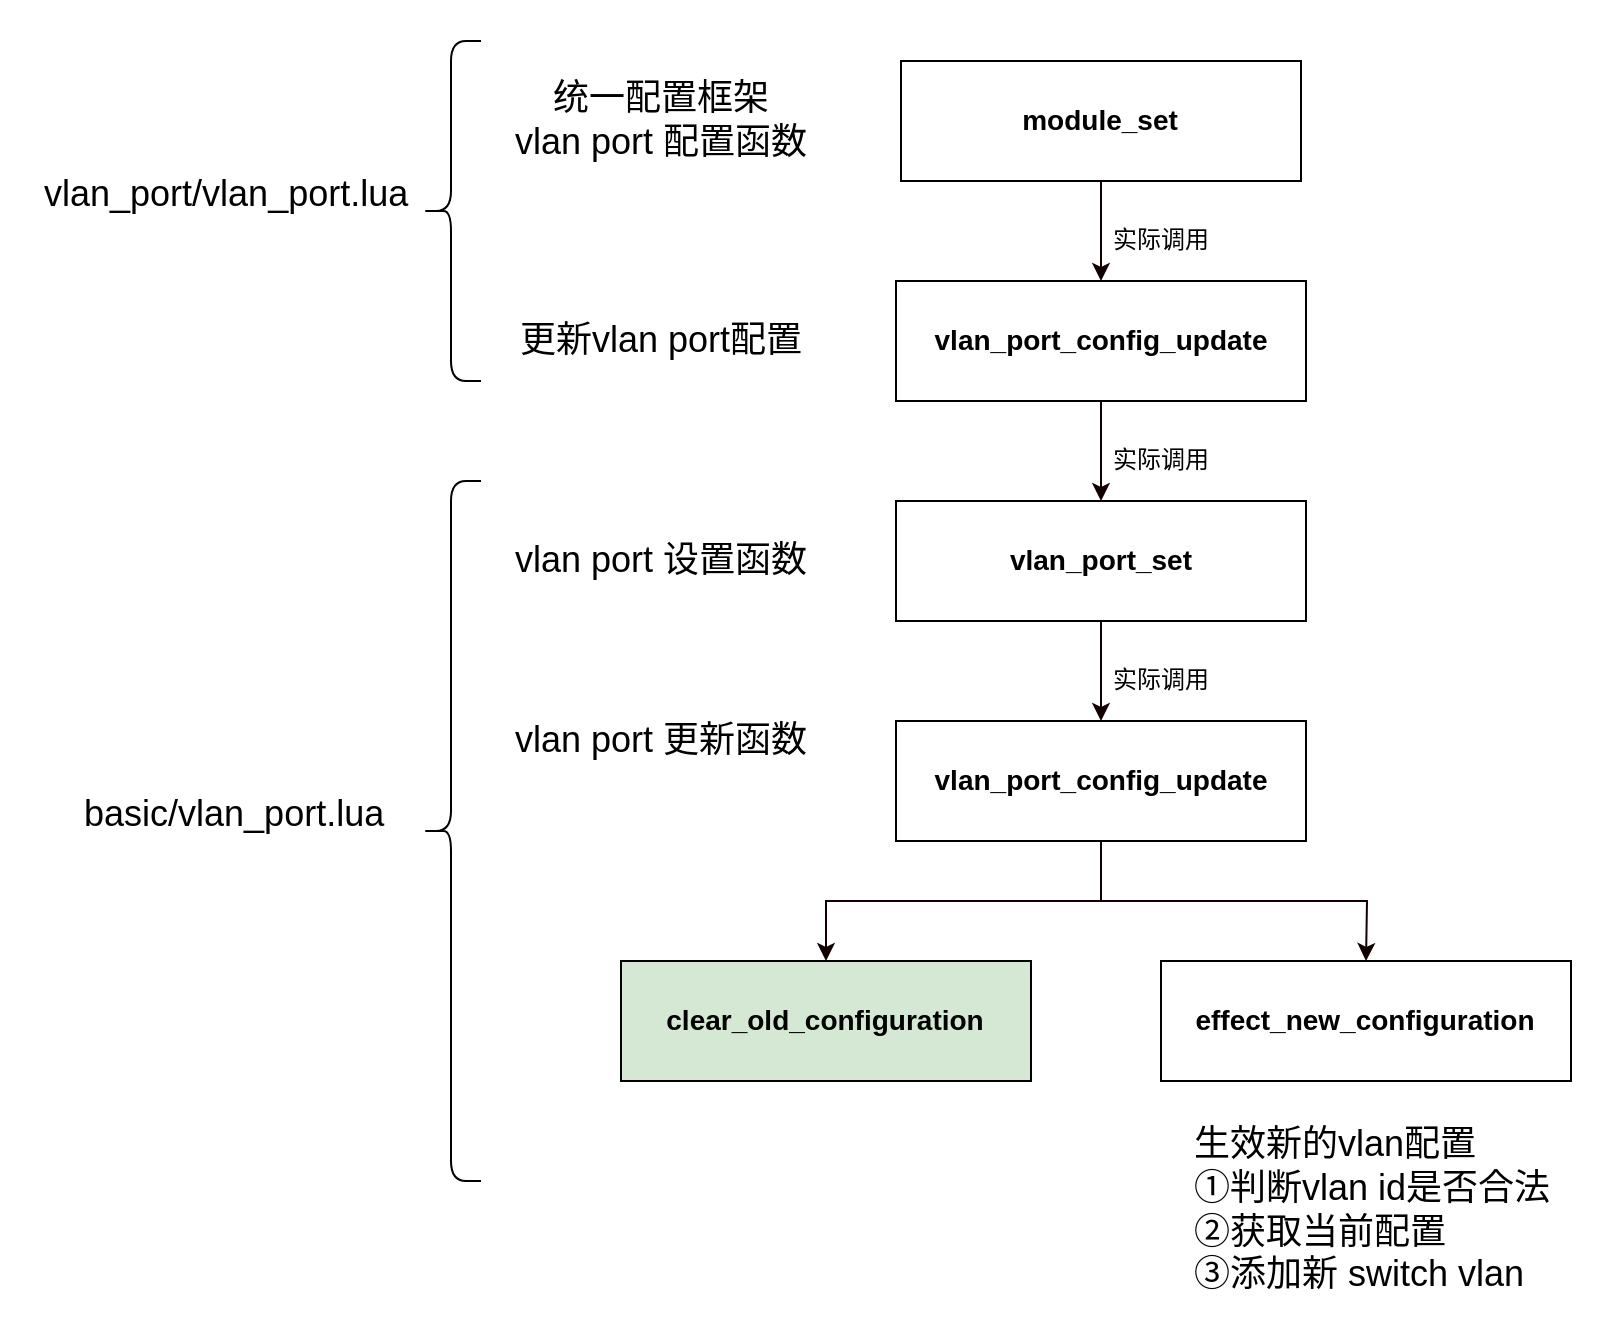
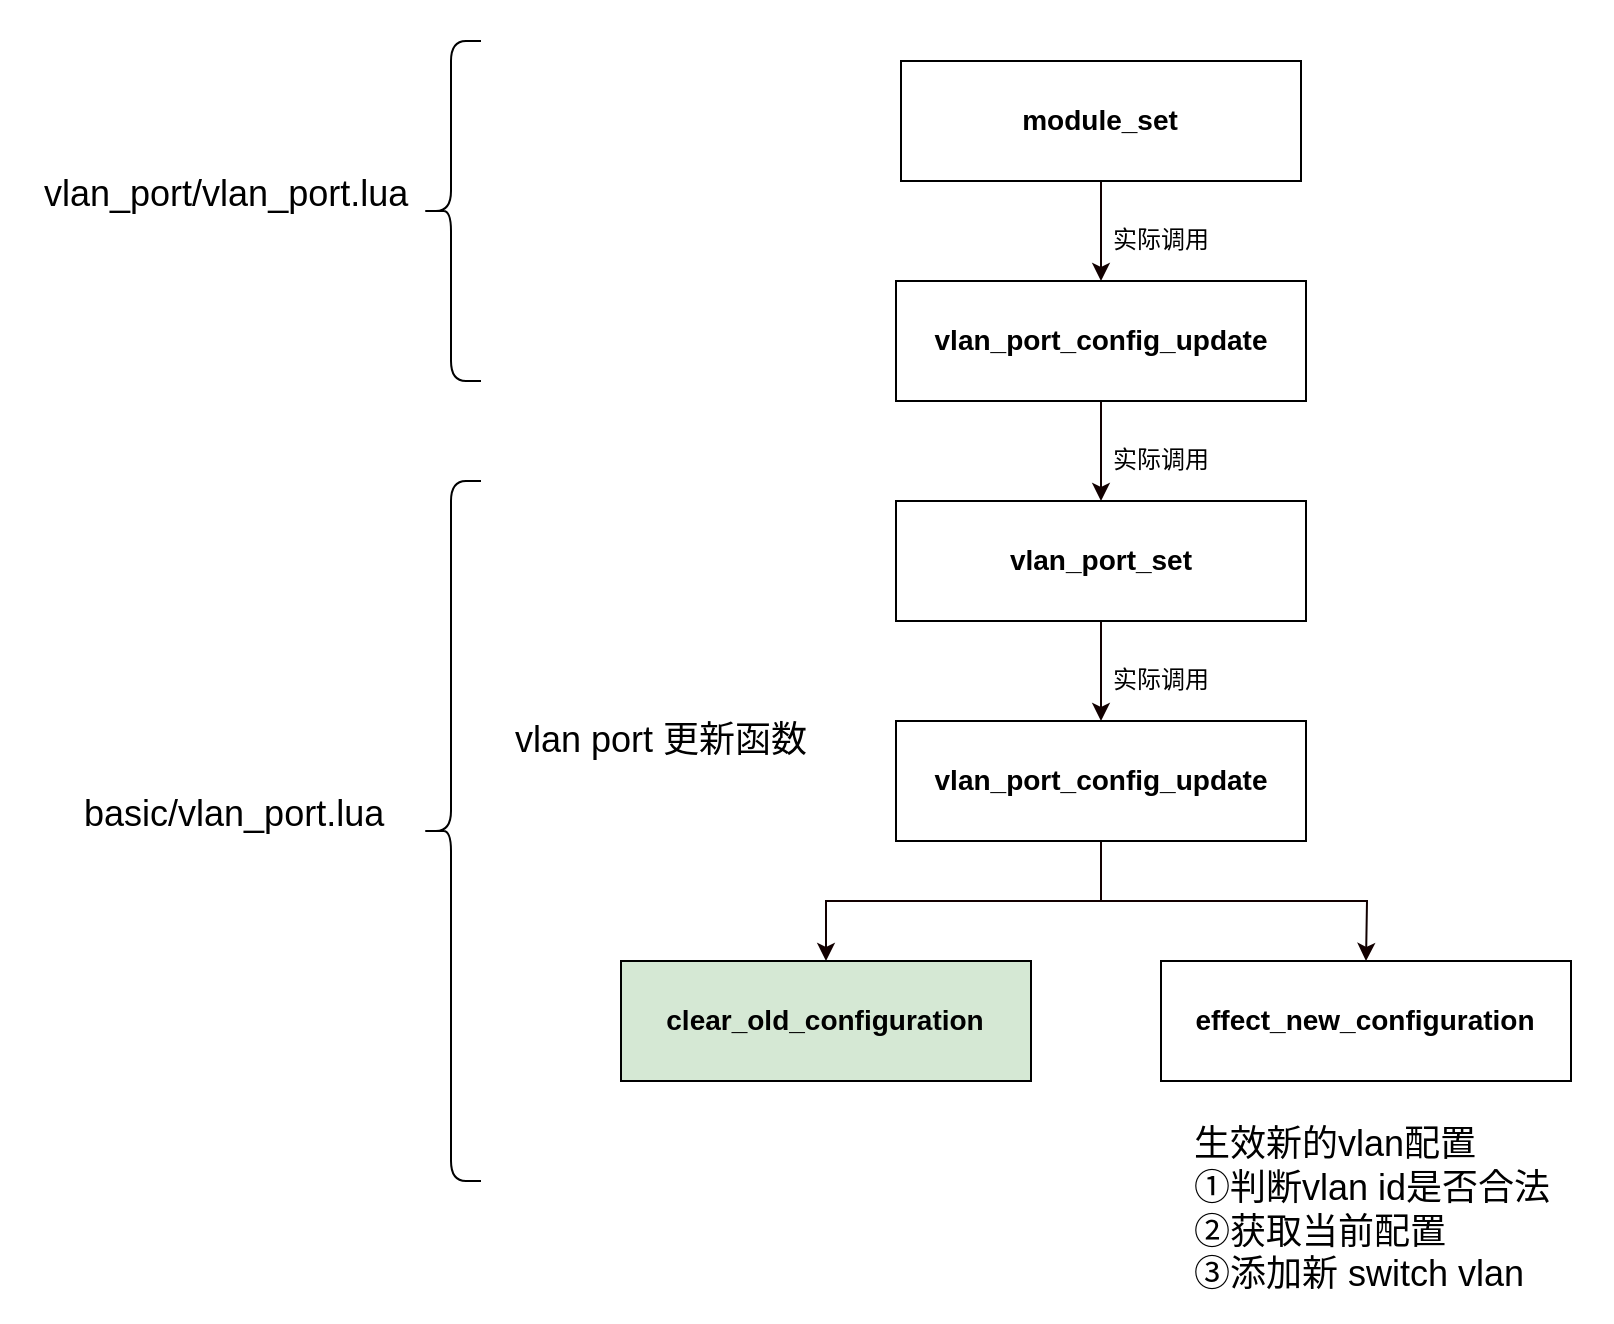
- <mxCell id="14" value="&lt;font style=&quot;font-size: 18px&quot;&gt;统一配置框架&lt;br&gt;vlan port 配置函数&lt;br&gt;&lt;/font&gt;" style="text;html=1;align=center;verticalAlign=middle;resizable=0;points=[];autosize=1;" vertex="1" parent="1"><mxGeometry x="250" y="40" width="160" height="40" as="geometry" /></mxCell>
- <mxCell id="15" value="&lt;font style=&quot;font-size: 18px&quot;&gt;更新vlan port配置&lt;br&gt;&lt;/font&gt;" style="text;html=1;align=center;verticalAlign=middle;resizable=0;points=[];autosize=1;" vertex="1" parent="1"><mxGeometry x="250" y="160" width="160" height="20" as="geometry" /></mxCell>
- <mxCell id="19" value="&lt;font style=&quot;font-size: 18px&quot;&gt;vlan port 设置函数&lt;br&gt;&lt;/font&gt;" style="text;html=1;align=center;verticalAlign=middle;resizable=0;points=[];autosize=1;" vertex="1" parent="1"><mxGeometry x="250" y="270" width="160" height="20" as="geometry" /></mxCell>
